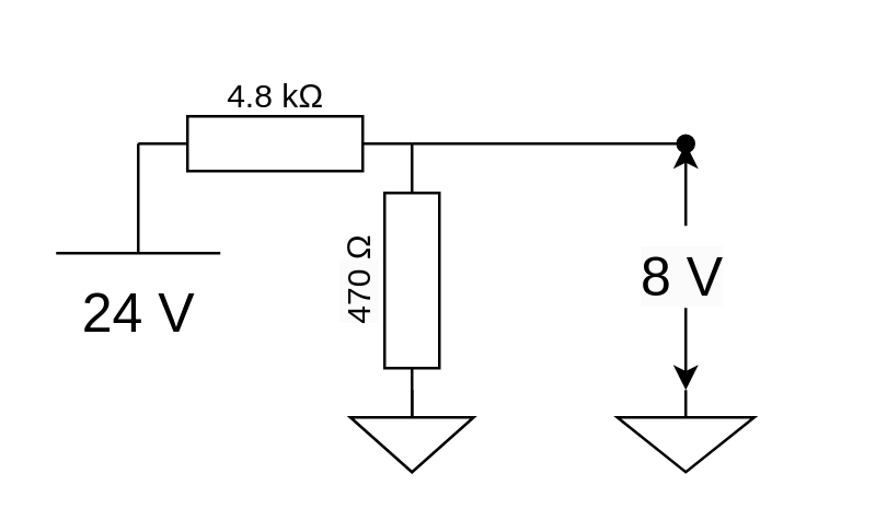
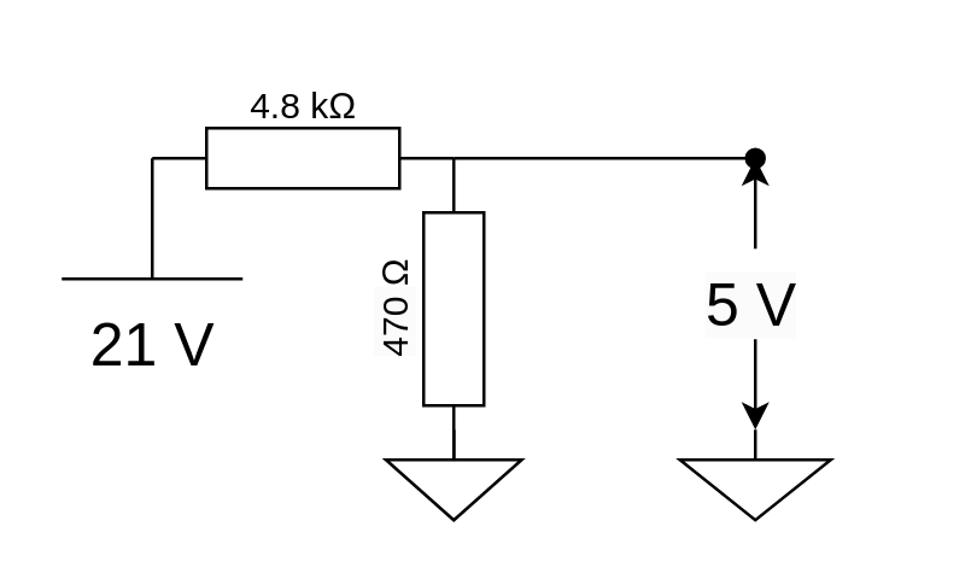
- <mxCell id="11" value="&lt;span style=&quot;color: rgb(0, 0, 0); font-family: Helvetica; font-size: 20px; font-style: normal; font-variant-ligatures: normal; font-variant-caps: normal; font-weight: 400; letter-spacing: normal; orphans: 2; text-align: center; text-indent: 0px; text-transform: none; widows: 2; word-spacing: 0px; -webkit-text-stroke-width: 0px; background-color: rgb(251, 251, 251); text-decoration-thickness: initial; text-decoration-style: initial; text-decoration-color: initial; float: none; display: inline !important;&quot;&gt;8 V&lt;/span&gt;" style="text;whiteSpace=wrap;html=1;fontSize=12;fontColor=#000000;" vertex="1" parent="1"><mxGeometry x="232" y="82" width="70" height="50" as="geometry" /></mxCell>
+ <mxCell id="11" value="&lt;span style=&quot;color: rgb(0, 0, 0); font-family: Helvetica; font-size: 20px; font-style: normal; font-variant-ligatures: normal; font-variant-caps: normal; font-weight: 400; letter-spacing: normal; orphans: 2; text-align: center; text-indent: 0px; text-transform: none; widows: 2; word-spacing: 0px; -webkit-text-stroke-width: 0px; background-color: rgb(251, 251, 251); text-decoration-thickness: initial; text-decoration-style: initial; text-decoration-color: initial; float: none; display: inline !important;&quot;&gt;5 V&lt;/span&gt;" style="text;whiteSpace=wrap;html=1;fontSize=12;fontColor=#000000;" vertex="1" parent="1"><mxGeometry x="232" y="82" width="70" height="50" as="geometry" /></mxCell>
- <mxCell id="6" value="&lt;span style=&quot;font-size: 20px;&quot;&gt;24 V&lt;/span&gt;" style="pointerEvents=1;verticalLabelPosition=bottom;shadow=0;dashed=0;align=center;html=1;verticalAlign=top;shape=mxgraph.electrical.signal_sources.vss2;fontSize=24;flipV=1;" vertex="1" parent="1"><mxGeometry x="20" y="52" width="60" height="40" as="geometry" /></mxCell>
+ <mxCell id="6" value="&lt;span style=&quot;font-size: 20px;&quot;&gt;21 V&lt;/span&gt;" style="pointerEvents=1;verticalLabelPosition=bottom;shadow=0;dashed=0;align=center;html=1;verticalAlign=top;shape=mxgraph.electrical.signal_sources.vss2;fontSize=24;flipV=1;" vertex="1" parent="1"><mxGeometry x="20" y="52" width="60" height="40" as="geometry" /></mxCell>
